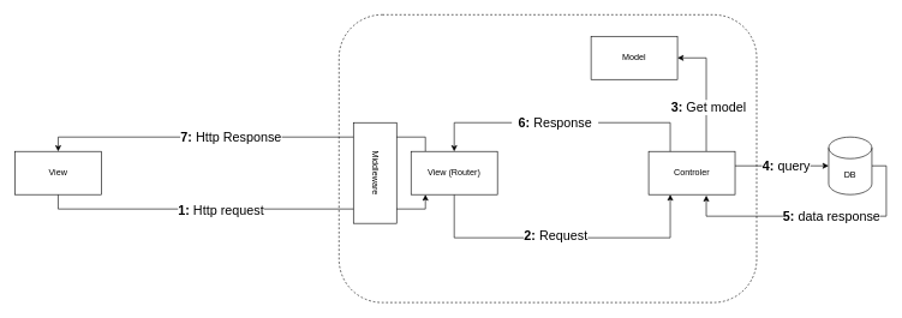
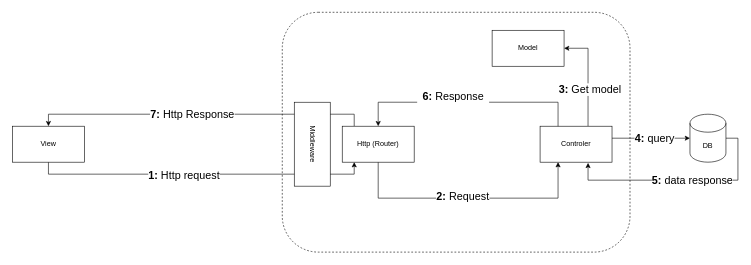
- <mxCell id="20" value="&lt;font style=&quot;font-size: 18px&quot;&gt;&lt;b&gt;6:&lt;/b&gt; Response&lt;/font&gt;" style="text;html=1;align=center;verticalAlign=middle;resizable=0;points=[];autosize=1;" vertex="1" parent="1"><mxGeometry x="710" y="160" width="120" height="20" as="geometry" /></mxCell>
+ <mxCell id="20" value="&lt;font style=&quot;font-size: 18px&quot;&gt;&lt;b&gt;6:&lt;/b&gt; Response&lt;/font&gt;" style="text;html=1;align=center;verticalAlign=middle;resizable=0;points=[];autosize=1;" vertex="1" parent="1"><mxGeometry x="695" y="150" width="120" height="20" as="geometry" /></mxCell>
- <mxCell id="7" value="View (Router)" style="rounded=0;whiteSpace=wrap;html=1;" vertex="1" parent="1"><mxGeometry x="570" y="210" width="120" height="60" as="geometry" /></mxCell>
+ <mxCell id="7" value="Http (Router)" style="rounded=0;whiteSpace=wrap;html=1;" vertex="1" parent="1"><mxGeometry x="570" y="210" width="120" height="60" as="geometry" /></mxCell>
